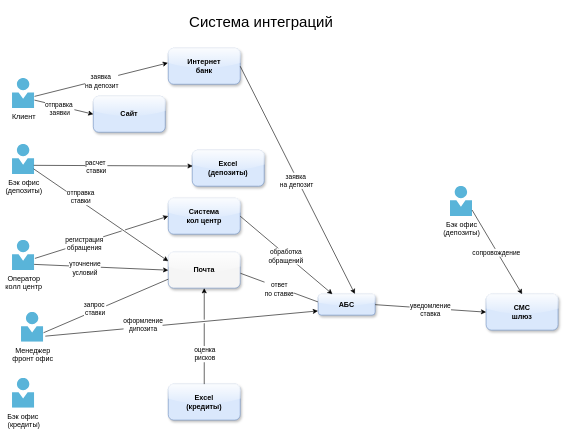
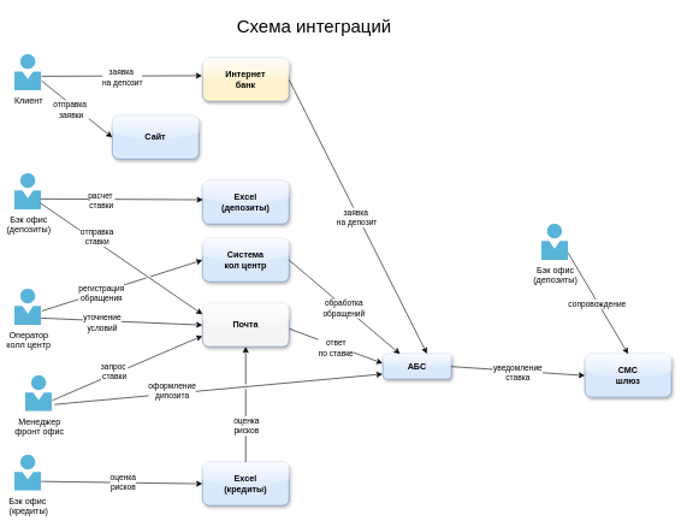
- <mxCell id="46" value="&lt;font style=&quot;font-size: 25px;&quot;&gt;Система интеграций&lt;/font&gt;" style="text;html=1;align=center;verticalAlign=middle;whiteSpace=wrap;rounded=0;" vertex="1" parent="1"><mxGeometry x="180" y="20" width="510" height="30" as="geometry" /></mxCell>
+ <mxCell id="46" value="&lt;font style=&quot;font-size: 25px;&quot;&gt;Схема интеграций&lt;/font&gt;" style="text;html=1;align=center;verticalAlign=middle;whiteSpace=wrap;rounded=0;" vertex="1" parent="1"><mxGeometry x="180" y="20" width="510" height="30" as="geometry" /></mxCell>
- <mxCell id="7" value="Интернет&lt;div&gt;банк&lt;/div&gt;" style="rounded=1;whiteSpace=wrap;html=1;fillColor=#dae8fc;strokeColor=#6c8ebf;shadow=1;glass=1;fontStyle=1" vertex="1" parent="1"><mxGeometry x="280" y="80" width="120" height="60" as="geometry" /></mxCell>
+ <mxCell id="7" value="Интернет&lt;div&gt;банк&lt;/div&gt;" style="rounded=1;whiteSpace=wrap;html=1;fillColor=#fff2cc;strokeColor=#6c8ebf;shadow=1;glass=1;fontStyle=1;" vertex="1" parent="1"><mxGeometry x="280" y="80" width="120" height="60" as="geometry" /></mxCell>
- <mxCell id="2" value="Клиент" style="image;sketch=0;aspect=fixed;html=1;points=[];align=center;fontSize=12;image=img/lib/mscae/Person.svg;" vertex="1" parent="1"><mxGeometry x="20" y="130" width="37" height="50" as="geometry" /></mxCell>
+ <mxCell id="2" value="Клиент" style="image;sketch=0;aspect=fixed;html=1;points=[];align=center;fontSize=12;image=img/lib/mscae/Person.svg;" vertex="1" parent="1"><mxGeometry x="20" y="75" width="37" height="50" as="geometry" /></mxCell>
- <mxCell id="17" value="Excel&lt;div&gt;(депозиты)&lt;/div&gt;" style="rounded=1;whiteSpace=wrap;html=1;fillColor=#dae8fc;strokeColor=#6c8ebf;shadow=1;glass=1;fontStyle=1" vertex="1" parent="1"><mxGeometry x="320" y="250" width="120" height="60" as="geometry" /></mxCell>
+ <mxCell id="17" value="Excel&lt;div&gt;(депозиты)&lt;/div&gt;" style="rounded=1;whiteSpace=wrap;html=1;fillColor=#dae8fc;strokeColor=#6c8ebf;shadow=1;glass=1;fontStyle=1" vertex="1" parent="1"><mxGeometry x="280" y="250" width="120" height="60" as="geometry" /></mxCell>
- <mxCell id="33" value="" style="endArrow=none;html=1;rounded=0;exitX=1;exitY=0.687;exitDx=0;exitDy=0;exitPerimeter=0;entryX=0;entryY=0.75;entryDx=0;entryDy=0;jumpStyle=gap;" edge="1" parent="1" source="4" target="16"><mxGeometry width="50" height="50" relative="1" as="geometry"><mxPoint x="210" y="460" as="sourcePoint" /><mxPoint x="433" y="478" as="targetPoint" /></mxGeometry></mxCell>
+ <mxCell id="33" value="" style="endArrow=classic;html=1;rounded=0;exitX=1;exitY=0.687;exitDx=0;exitDy=0;exitPerimeter=0;entryX=0;entryY=0.75;entryDx=0;entryDy=0;jumpStyle=gap;" edge="1" parent="1" source="4" target="16"><mxGeometry width="50" height="50" relative="1" as="geometry"><mxPoint x="210" y="460" as="sourcePoint" /><mxPoint x="433" y="478" as="targetPoint" /></mxGeometry></mxCell>
- <mxCell id="39" value="" style="endArrow=none;html=1;rounded=0;exitX=1.004;exitY=0.587;exitDx=0;exitDy=0;entryX=-0.004;entryY=0.369;entryDx=0;entryDy=0;exitPerimeter=0;entryPerimeter=0;" edge="1" parent="1" source="16" target="13"><mxGeometry width="50" height="50" relative="1" as="geometry"><mxPoint x="530" y="460" as="sourcePoint" /><mxPoint x="690" y="590" as="targetPoint" /></mxGeometry></mxCell>
+ <mxCell id="39" value="" style="endArrow=classic;html=1;rounded=0;exitX=1.004;exitY=0.587;exitDx=0;exitDy=0;entryX=-0.004;entryY=0.369;entryDx=0;entryDy=0;exitPerimeter=0;entryPerimeter=0;" edge="1" parent="1" source="16" target="13"><mxGeometry width="50" height="50" relative="1" as="geometry"><mxPoint x="530" y="460" as="sourcePoint" /><mxPoint x="690" y="590" as="targetPoint" /></mxGeometry></mxCell>
+ <mxCell id="42" value="" style="endArrow=classic;html=1;rounded=0;jumpStyle=gap;entryX=0;entryY=0.5;entryDx=0;entryDy=0;exitX=0.985;exitY=0.734;exitDx=0;exitDy=0;exitPerimeter=0;" edge="1" parent="1" source="6" target="41"><mxGeometry width="50" height="50" relative="1" as="geometry"><mxPoint x="140" y="680" as="sourcePoint" /><mxPoint x="280" y="655" as="targetPoint" /></mxGeometry></mxCell>
+ <mxCell id="43" value="оценка&lt;div&gt;рисков&lt;/div&gt;" style="edgeLabel;html=1;align=center;verticalAlign=middle;resizable=0;points=[];" vertex="1" connectable="0" parent="42"><mxGeometry x="-0.004" y="-2" relative="1" as="geometry"><mxPoint x="2" y="-3" as="offset" /></mxGeometry></mxCell>
